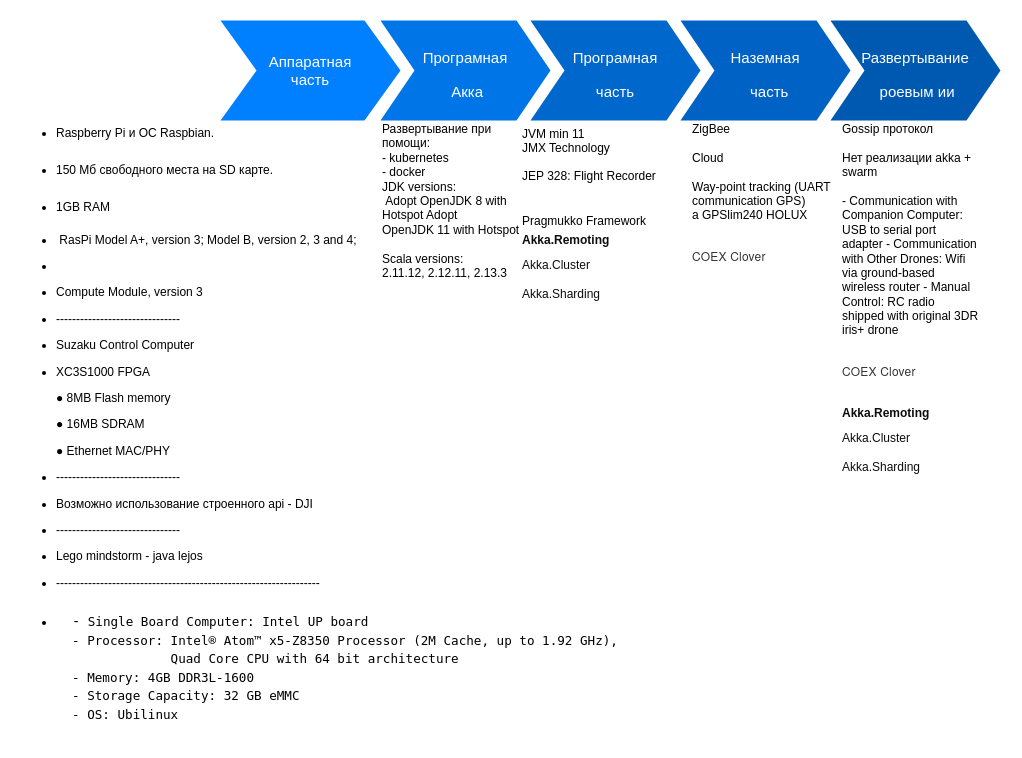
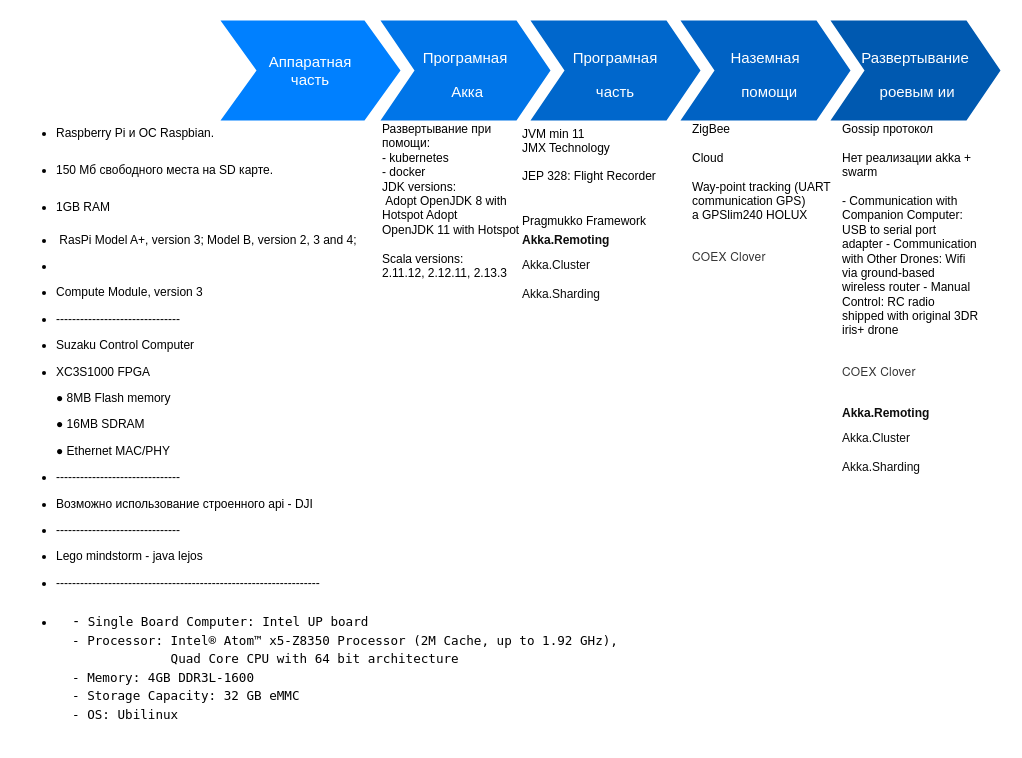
- <mxCell id="5" value="&lt;span style=&quot;font-size: 15px&quot;&gt;Наземная&lt;br&gt;&amp;nbsp; часть&lt;/span&gt;" style="shape=step;whiteSpace=wrap;html=1;fontSize=28;fillColor=#0062C4;fontColor=#FFFFFF;strokeColor=none;" parent="1" vertex="1"><mxGeometry x="680" y="20" width="170" height="100" as="geometry" /></mxCell>
+ <mxCell id="5" value="&lt;span style=&quot;font-size: 15px&quot;&gt;Наземная&lt;br&gt;&amp;nbsp; помощи&lt;/span&gt;" style="shape=step;whiteSpace=wrap;html=1;fontSize=28;fillColor=#0062C4;fontColor=#FFFFFF;strokeColor=none;" parent="1" vertex="1"><mxGeometry x="680" y="20" width="170" height="100" as="geometry" /></mxCell>
